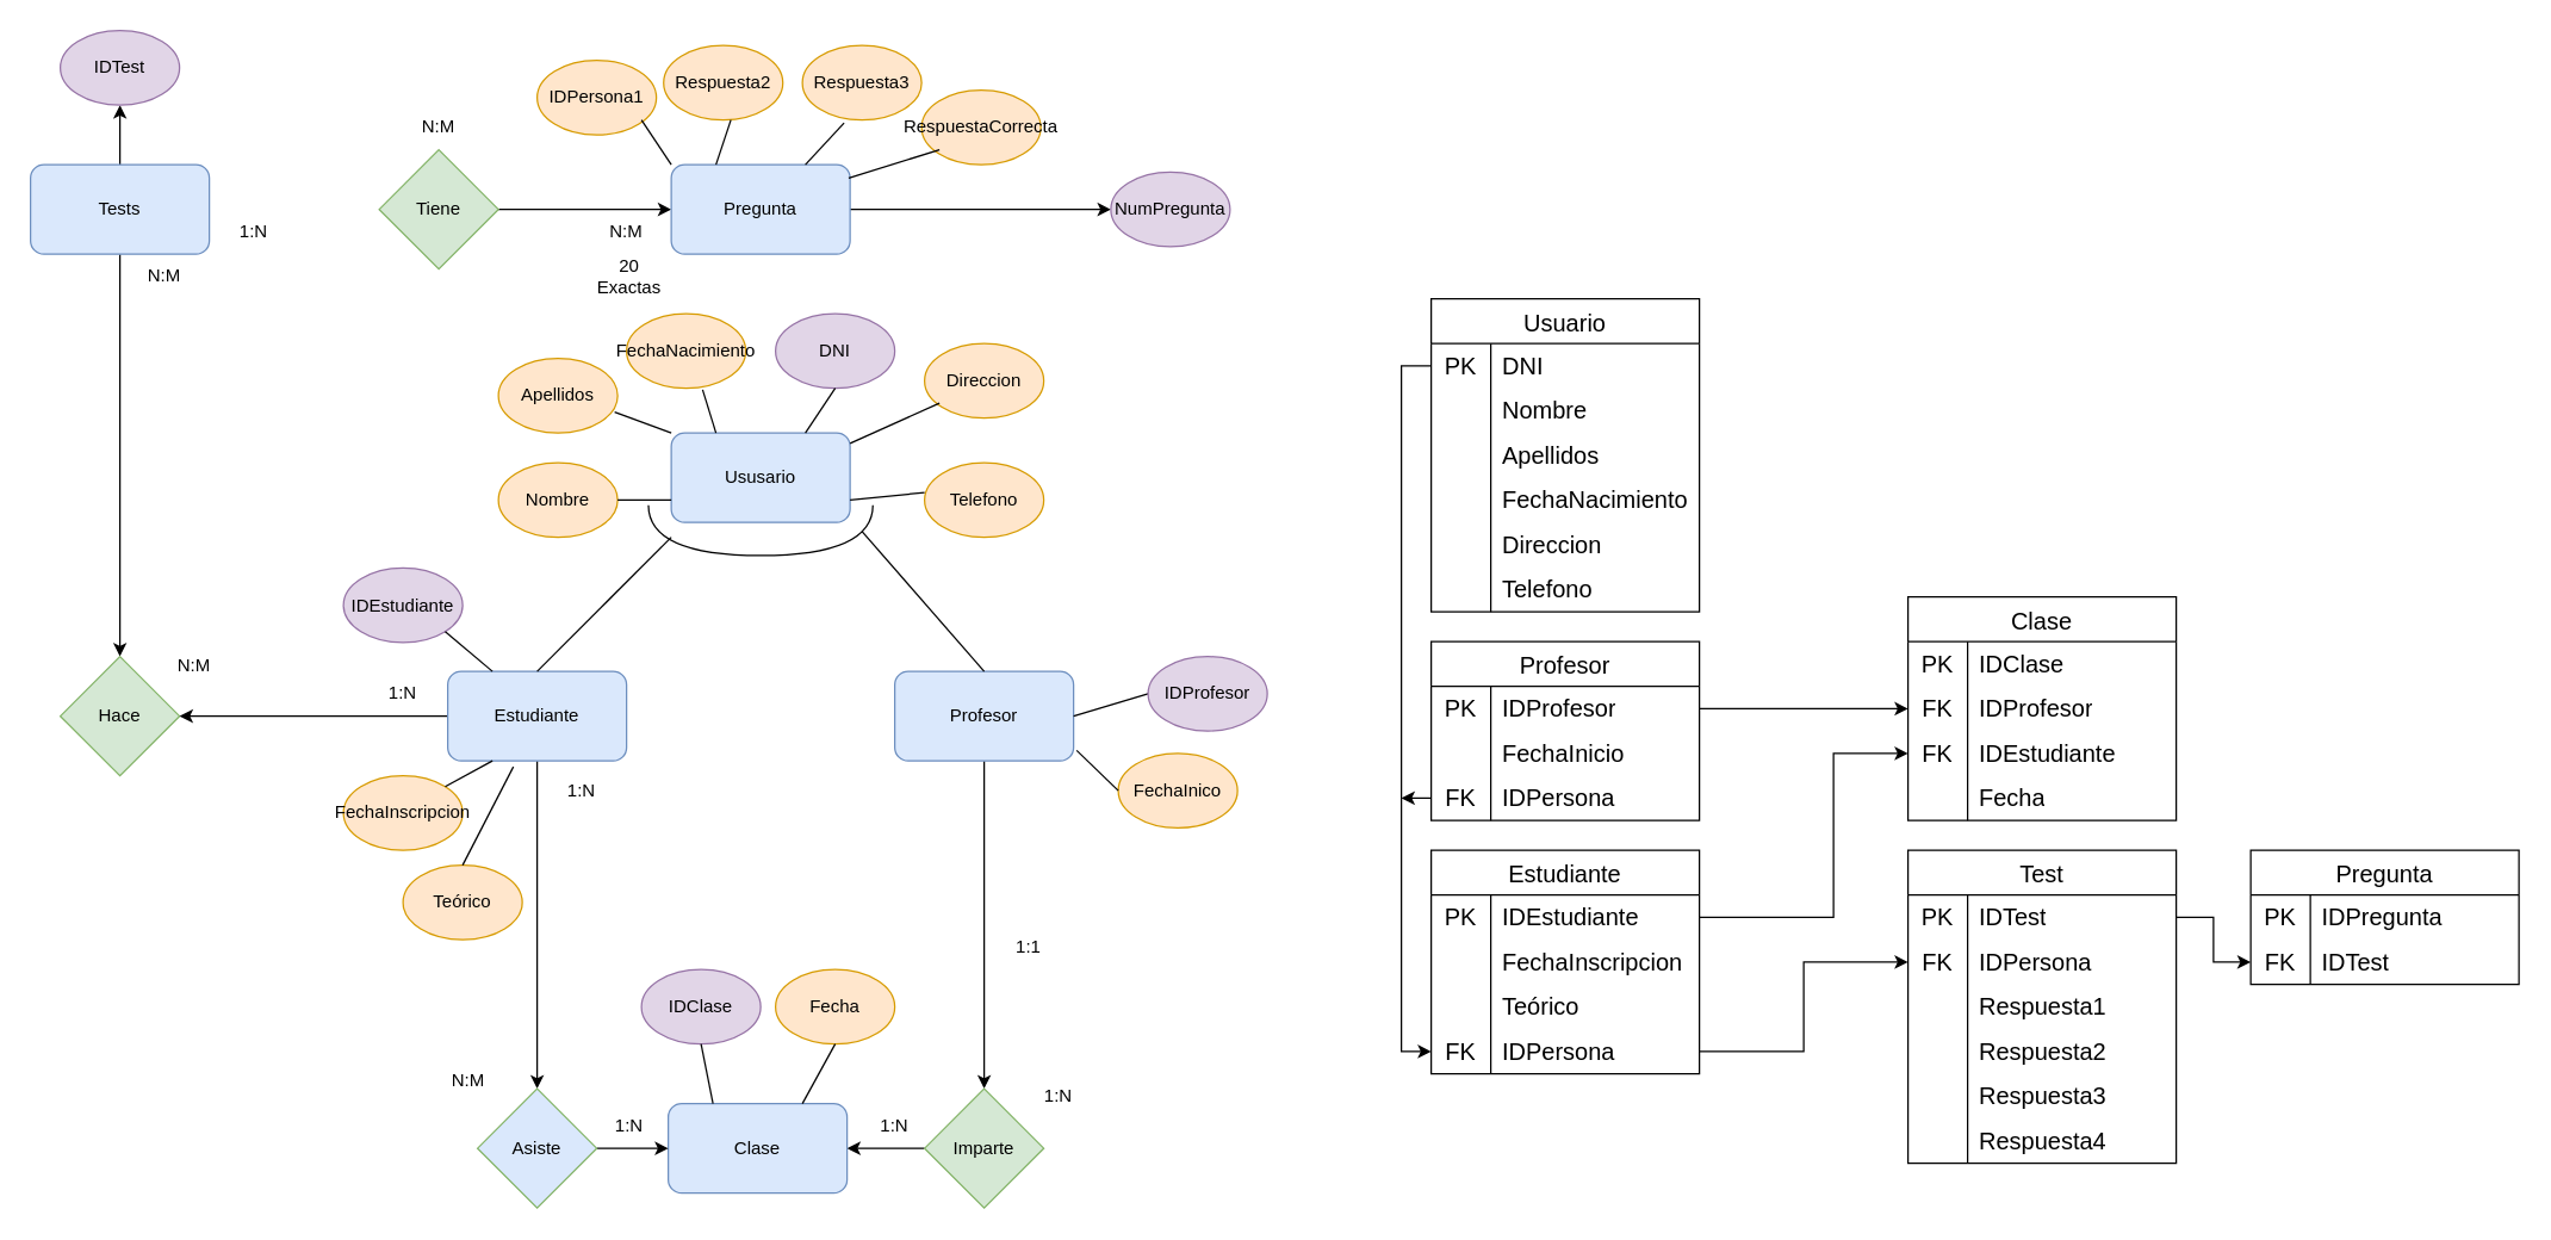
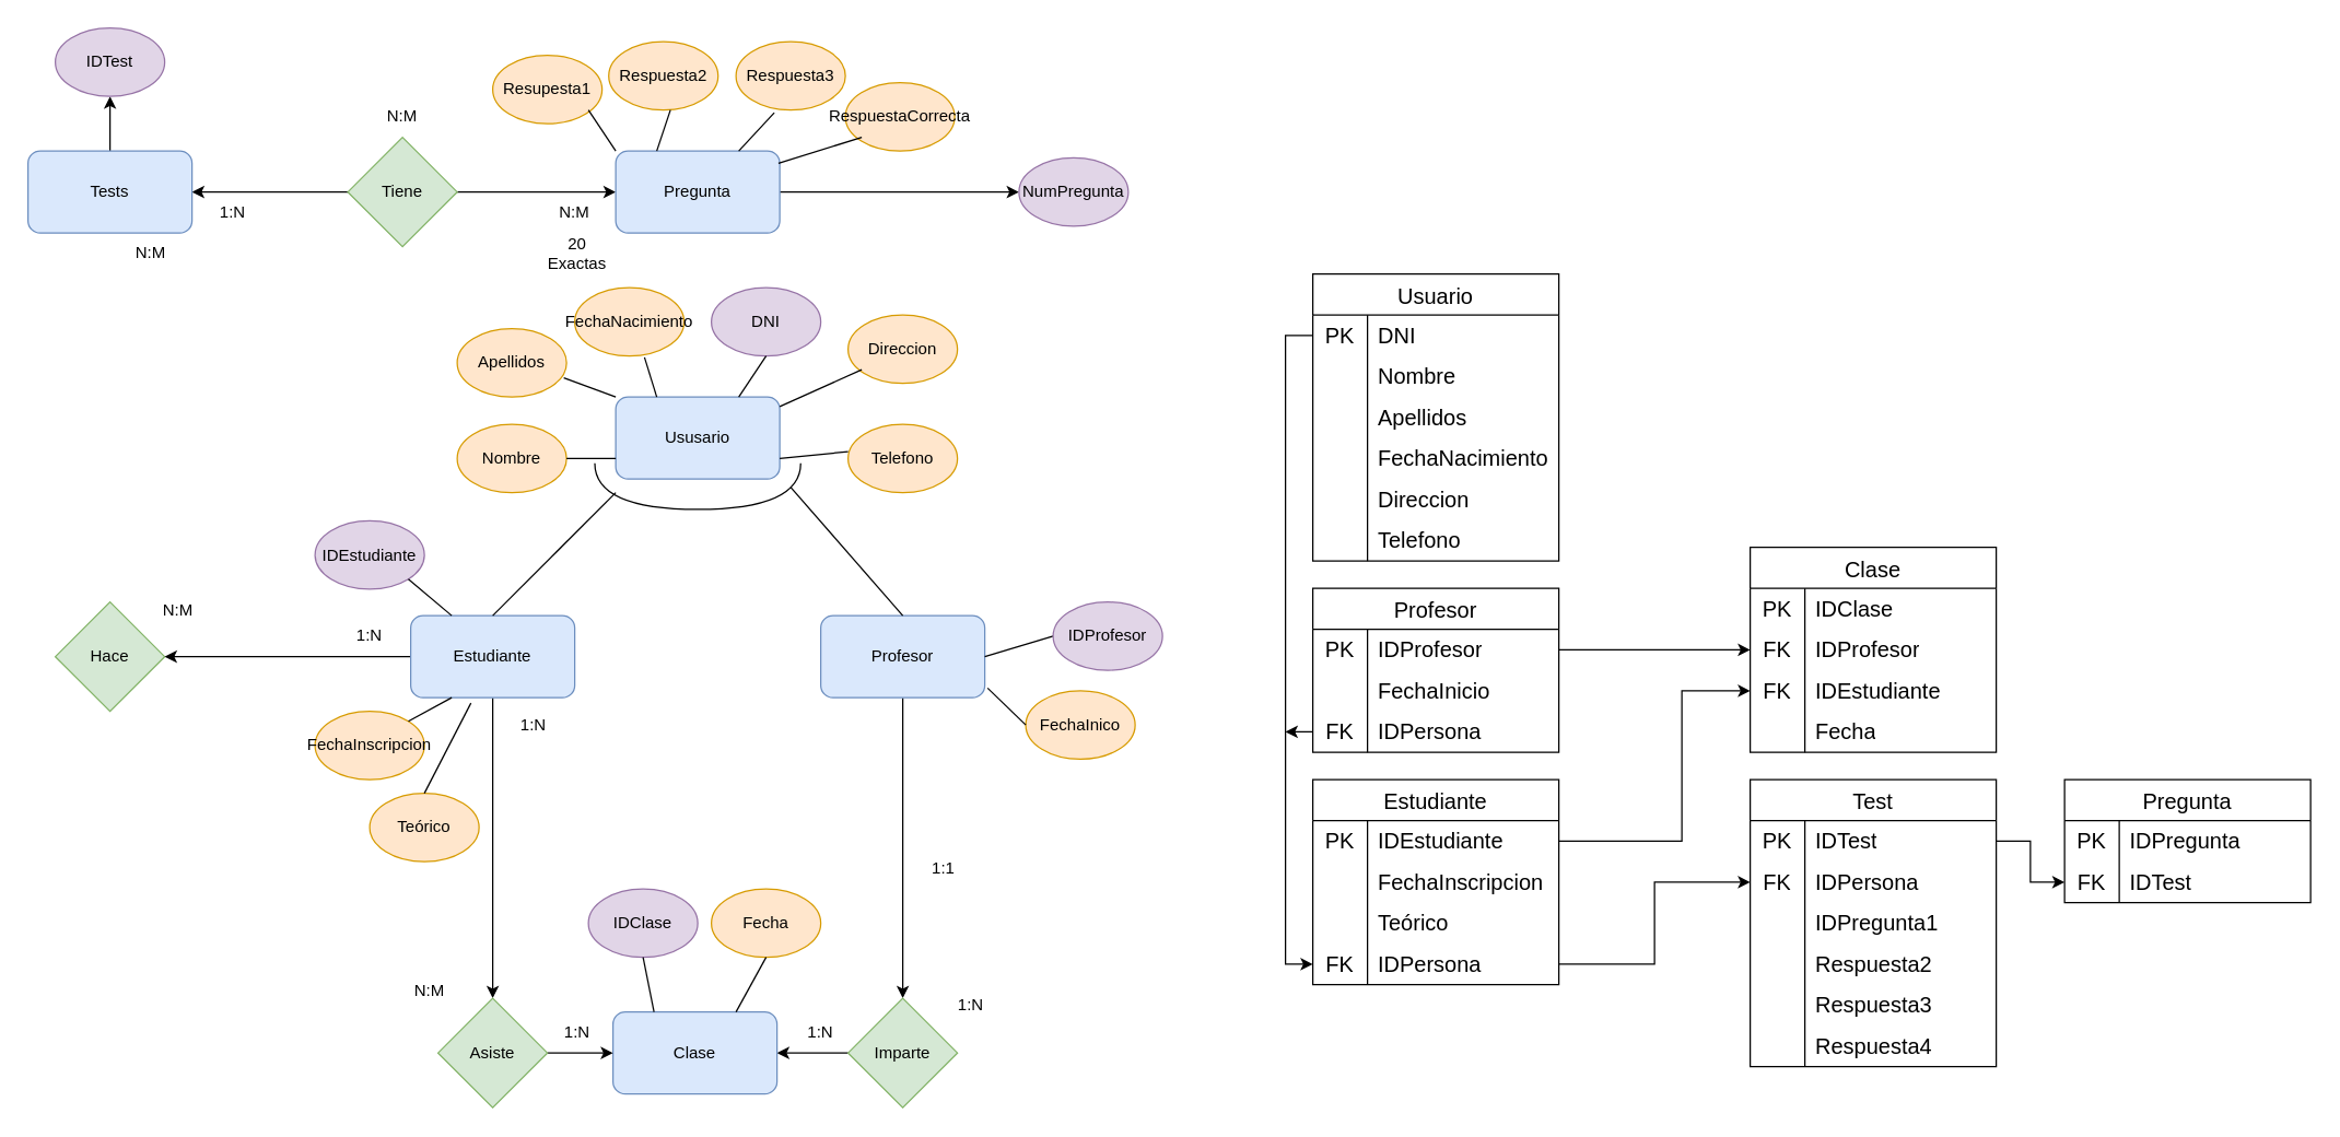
- <mxCell id="155" value="IDPersona1" style="ellipse;whiteSpace=wrap;html=1;fillColor=#ffe6cc;strokeColor=#d79b00;" vertex="1" parent="1"><mxGeometry x="360" y="40" width="80" height="50" as="geometry" /></mxCell>
+ <mxCell id="155" value="Resupesta1" style="ellipse;whiteSpace=wrap;html=1;fillColor=#ffe6cc;strokeColor=#d79b00;" vertex="1" parent="1"><mxGeometry x="360" y="40" width="80" height="50" as="geometry" /></mxCell>
+ <mxCell id="3" style="edgeStyle=orthogonalEdgeStyle;rounded=0;orthogonalLoop=1;jettySize=auto;html=1;exitX=0;exitY=0.5;exitDx=0;exitDy=0;entryX=1;entryY=0.5;entryDx=0;entryDy=0;" edge="1" parent="1" source="4" target="7"><mxGeometry relative="1" as="geometry" /></mxCell>
- <mxCell id="5" style="edgeStyle=orthogonalEdgeStyle;rounded=0;orthogonalLoop=1;jettySize=auto;html=1;exitX=0.5;exitY=1;exitDx=0;exitDy=0;entryX=0.5;entryY=0;entryDx=0;entryDy=0;" edge="1" parent="1" source="7" target="10"><mxGeometry relative="1" as="geometry" /></mxCell>
- <mxCell id="134" value="Respuesta1" style="shape=partialRectangle;html=1;whiteSpace=wrap;connectable=0;fillColor=none;top=0;left=0;bottom=0;right=0;align=left;spacingLeft=6;overflow=hidden;strokeColor=inherit;fontSize=16;" vertex="1" parent="132"><mxGeometry x="40" width="140" height="30" as="geometry"><mxRectangle width="140" height="30" as="alternateBounds" /></mxGeometry></mxCell>
+ <mxCell id="134" value="IDPregunta1" style="shape=partialRectangle;html=1;whiteSpace=wrap;connectable=0;fillColor=none;top=0;left=0;bottom=0;right=0;align=left;spacingLeft=6;overflow=hidden;strokeColor=inherit;fontSize=16;" vertex="1" parent="132"><mxGeometry x="40" width="140" height="30" as="geometry"><mxRectangle width="140" height="30" as="alternateBounds" /></mxGeometry></mxCell>
- <mxCell id="24" value="Asiste" style="rhombus;whiteSpace=wrap;html=1;fillColor=#dae8fc;strokeColor=#82b366;" vertex="1" parent="1"><mxGeometry x="320" y="730" width="80" height="80" as="geometry" /></mxCell>
+ <mxCell id="24" value="Asiste" style="rhombus;whiteSpace=wrap;html=1;fillColor=#d5e8d4;strokeColor=#82b366;" vertex="1" parent="1"><mxGeometry x="320" y="730" width="80" height="80" as="geometry" /></mxCell>
